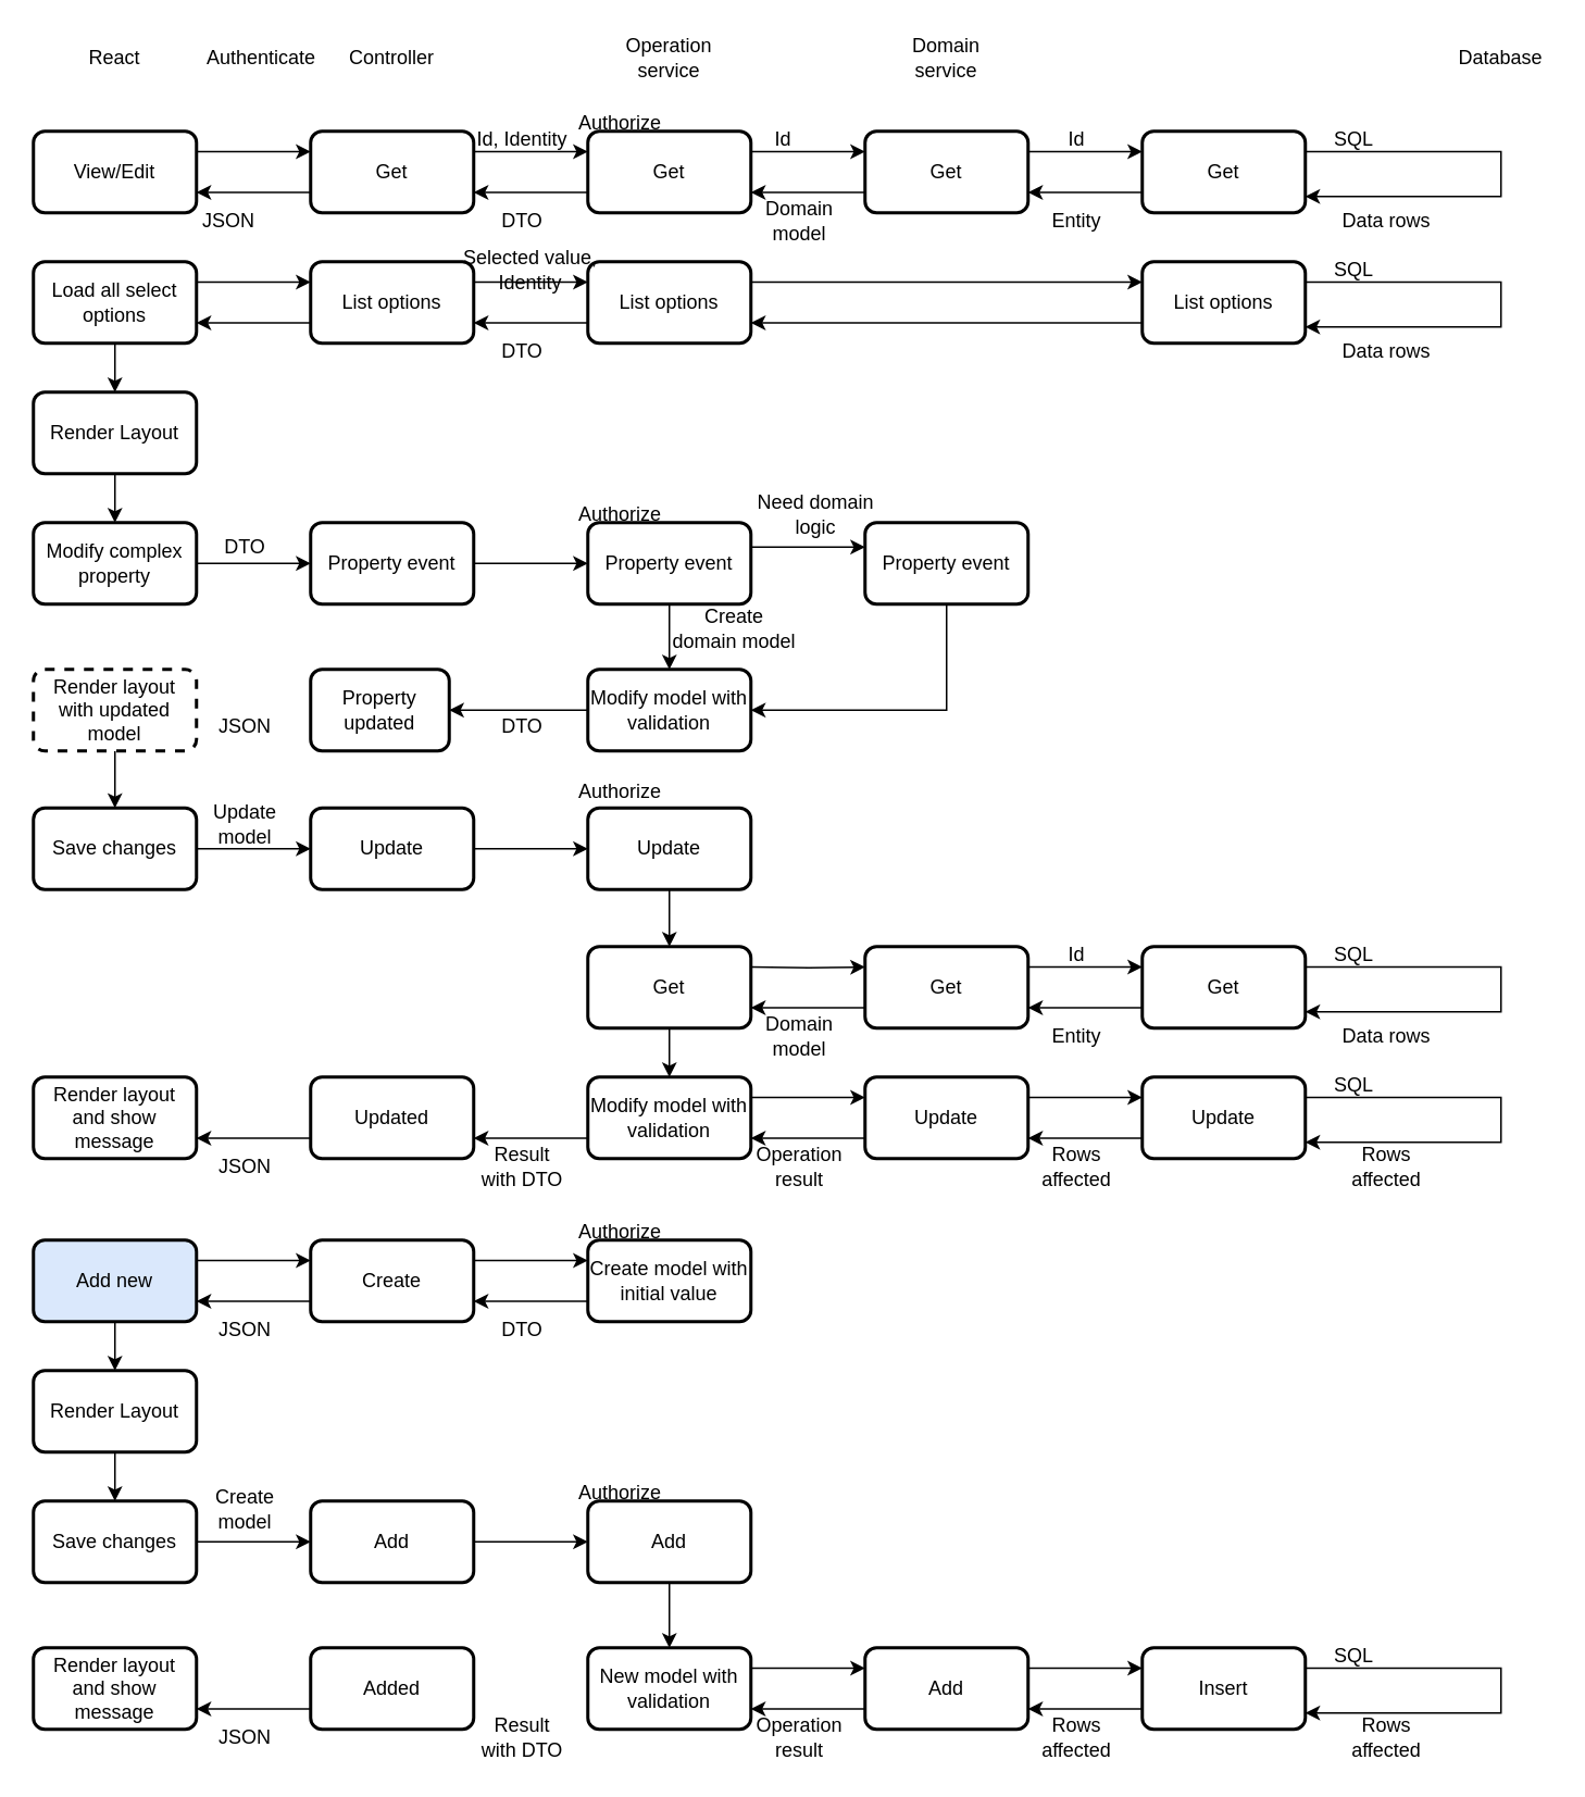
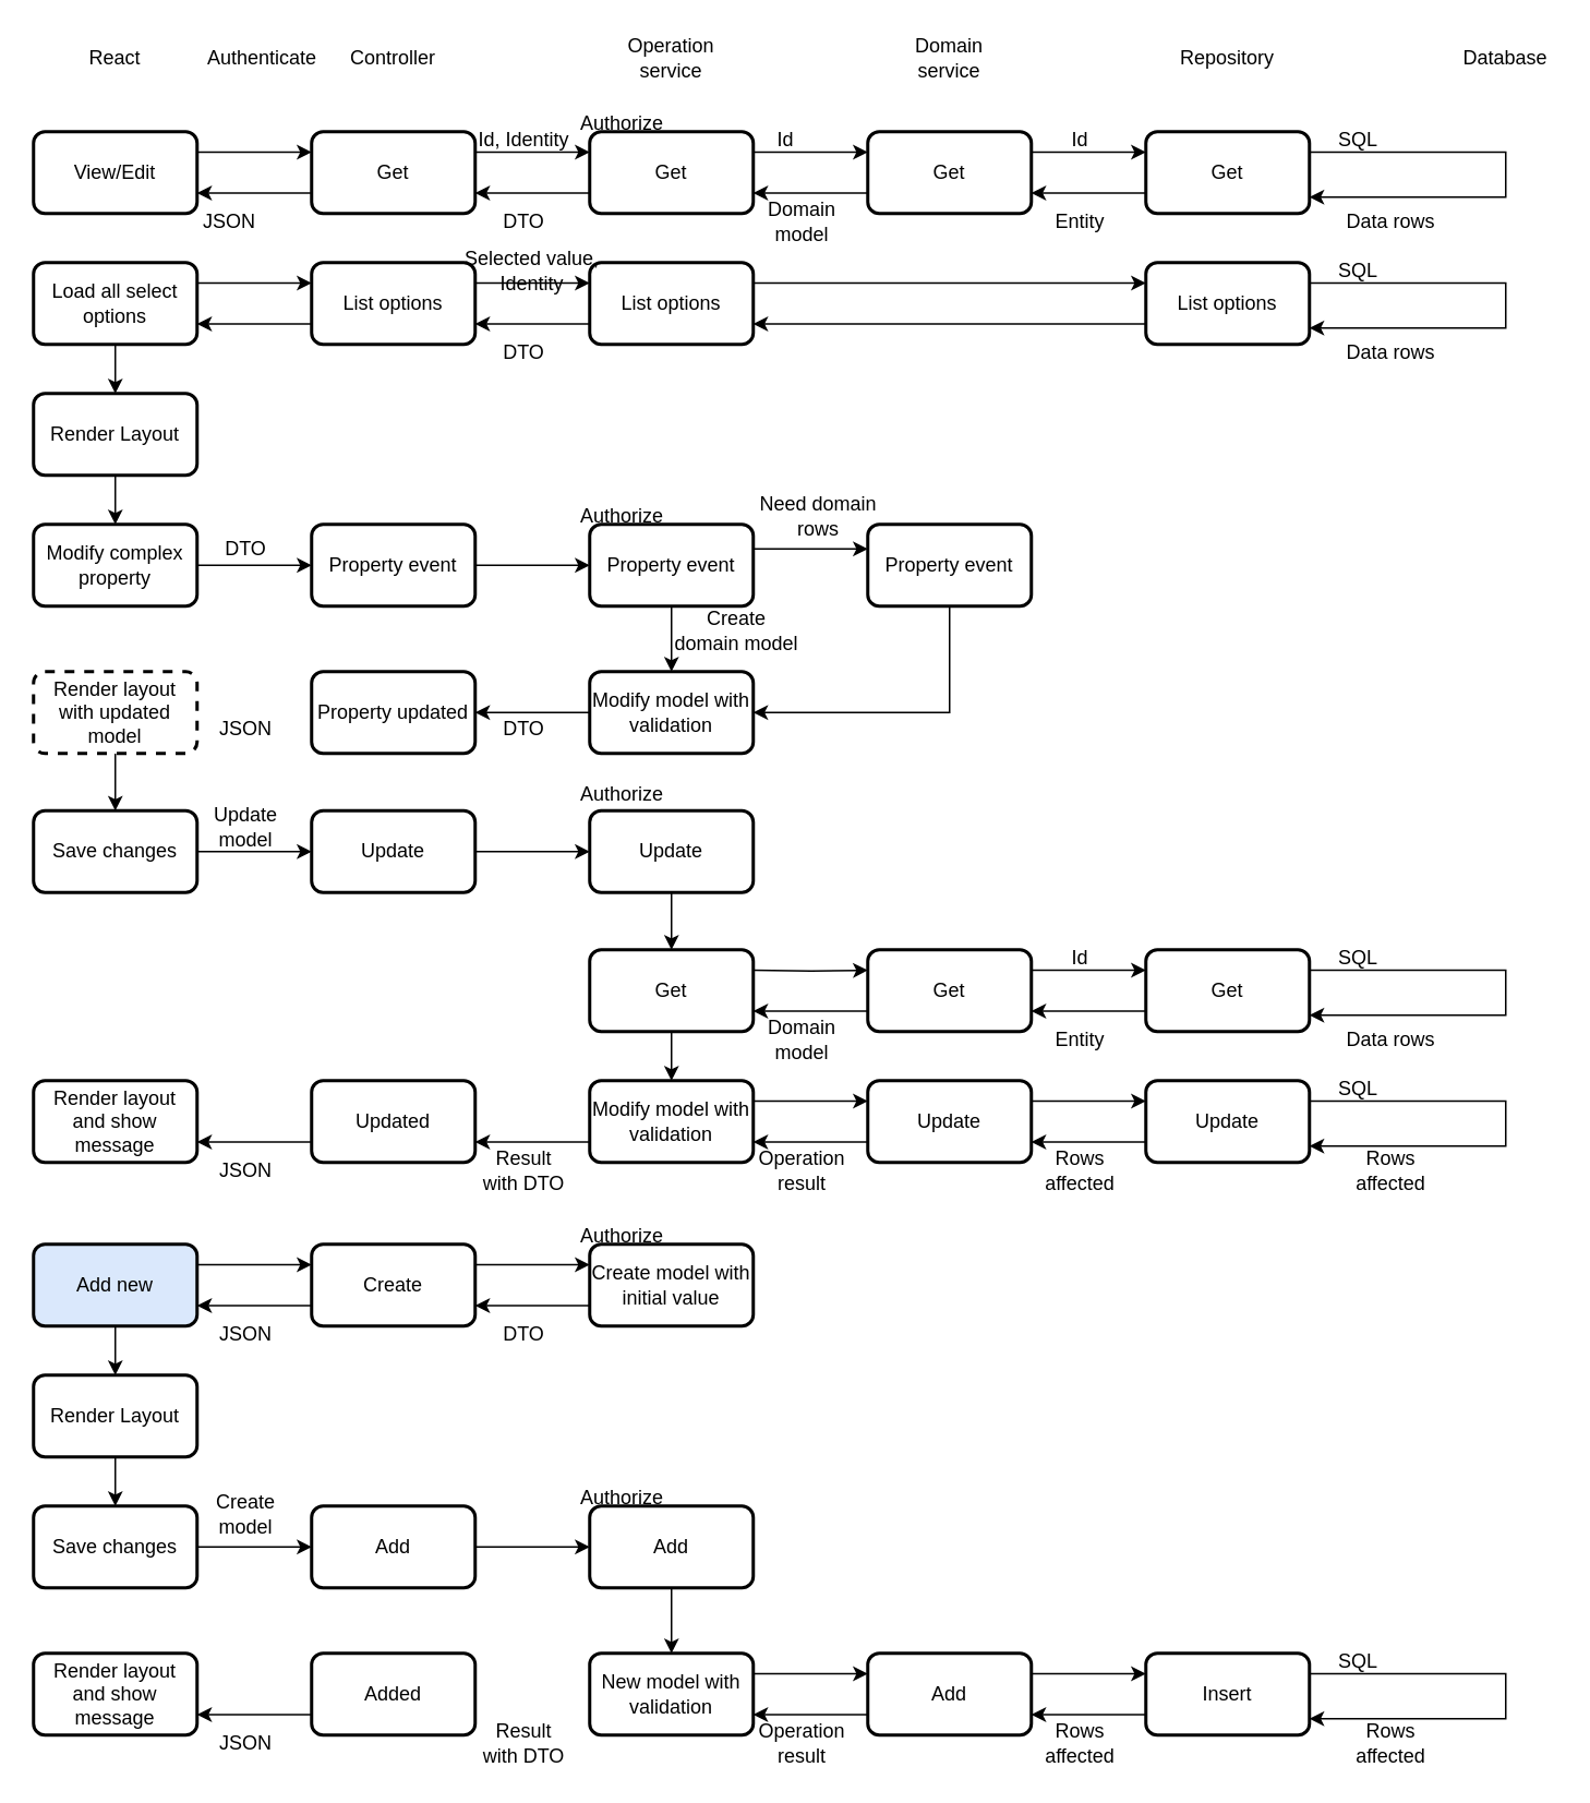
+ <mxCell id="19" value="Repository" style="text;html=1;strokeColor=none;fillColor=none;align=center;verticalAlign=middle;whiteSpace=wrap;rounded=0;" vertex="1" parent="1"><mxGeometry x="720" y="20" width="60" height="30" as="geometry" /></mxCell>
- <mxCell id="91" value="Need domain logic" style="text;html=1;strokeColor=none;fillColor=none;align=center;verticalAlign=middle;whiteSpace=wrap;rounded=0;" vertex="1" parent="1"><mxGeometry x="460" y="300" width="80" height="30" as="geometry" /></mxCell>
+ <mxCell id="91" value="Need domain rows" style="text;html=1;strokeColor=none;fillColor=none;align=center;verticalAlign=middle;whiteSpace=wrap;rounded=0;" vertex="1" parent="1"><mxGeometry x="460" y="300" width="80" height="30" as="geometry" /></mxCell>
- <mxCell id="53" value="Property updated" style="rounded=1;whiteSpace=wrap;html=1;absoluteArcSize=1;arcSize=14;strokeWidth=2;" vertex="1" parent="1"><mxGeometry x="190" y="410" width="85" height="50" as="geometry" /></mxCell>
+ <mxCell id="53" value="Property updated" style="rounded=1;whiteSpace=wrap;html=1;absoluteArcSize=1;arcSize=14;strokeWidth=2;" vertex="1" parent="1"><mxGeometry x="190" y="410" width="100" height="50" as="geometry" /></mxCell>
